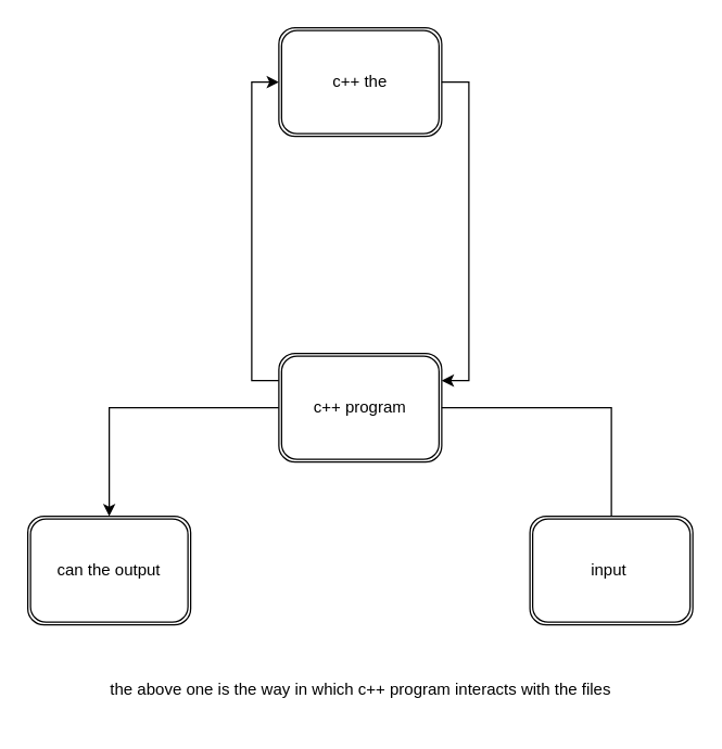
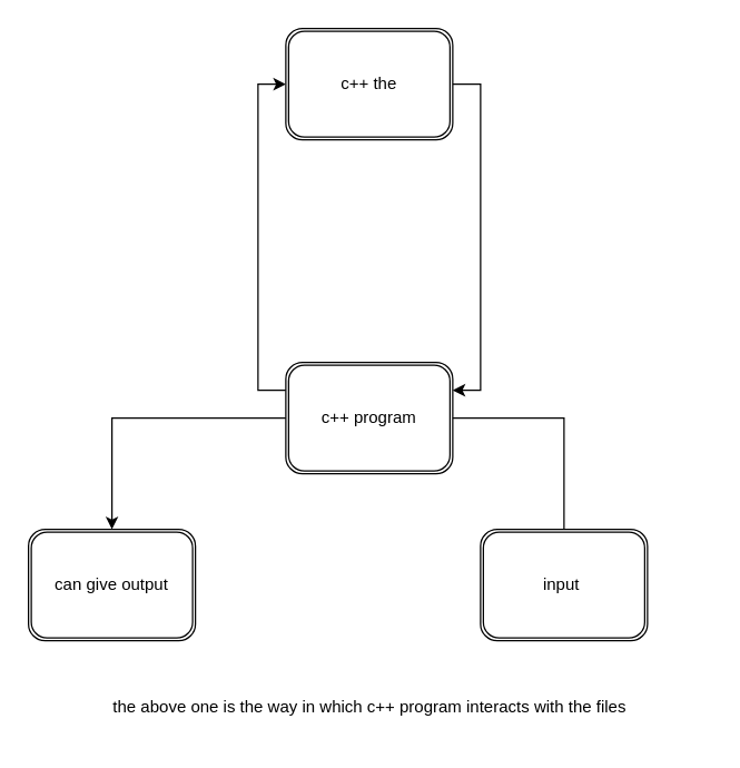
- <mxCell id="7" value="can the output" style="shape=ext;double=1;rounded=1;whiteSpace=wrap;html=1;" vertex="1" parent="1"><mxGeometry x="20" y="380" width="120" height="80" as="geometry" /></mxCell>
+ <mxCell id="7" value="can give output" style="shape=ext;double=1;rounded=1;whiteSpace=wrap;html=1;" vertex="1" parent="1"><mxGeometry x="20" y="380" width="120" height="80" as="geometry" /></mxCell>
- <mxCell id="6" value="input&amp;nbsp;" style="shape=ext;double=1;rounded=1;whiteSpace=wrap;html=1;" vertex="1" parent="1"><mxGeometry x="390" y="380" width="120" height="80" as="geometry" /></mxCell>
+ <mxCell id="6" value="input&amp;nbsp;" style="shape=ext;double=1;rounded=1;whiteSpace=wrap;html=1;" vertex="1" parent="1"><mxGeometry x="345" y="380" width="120" height="80" as="geometry" /></mxCell>
